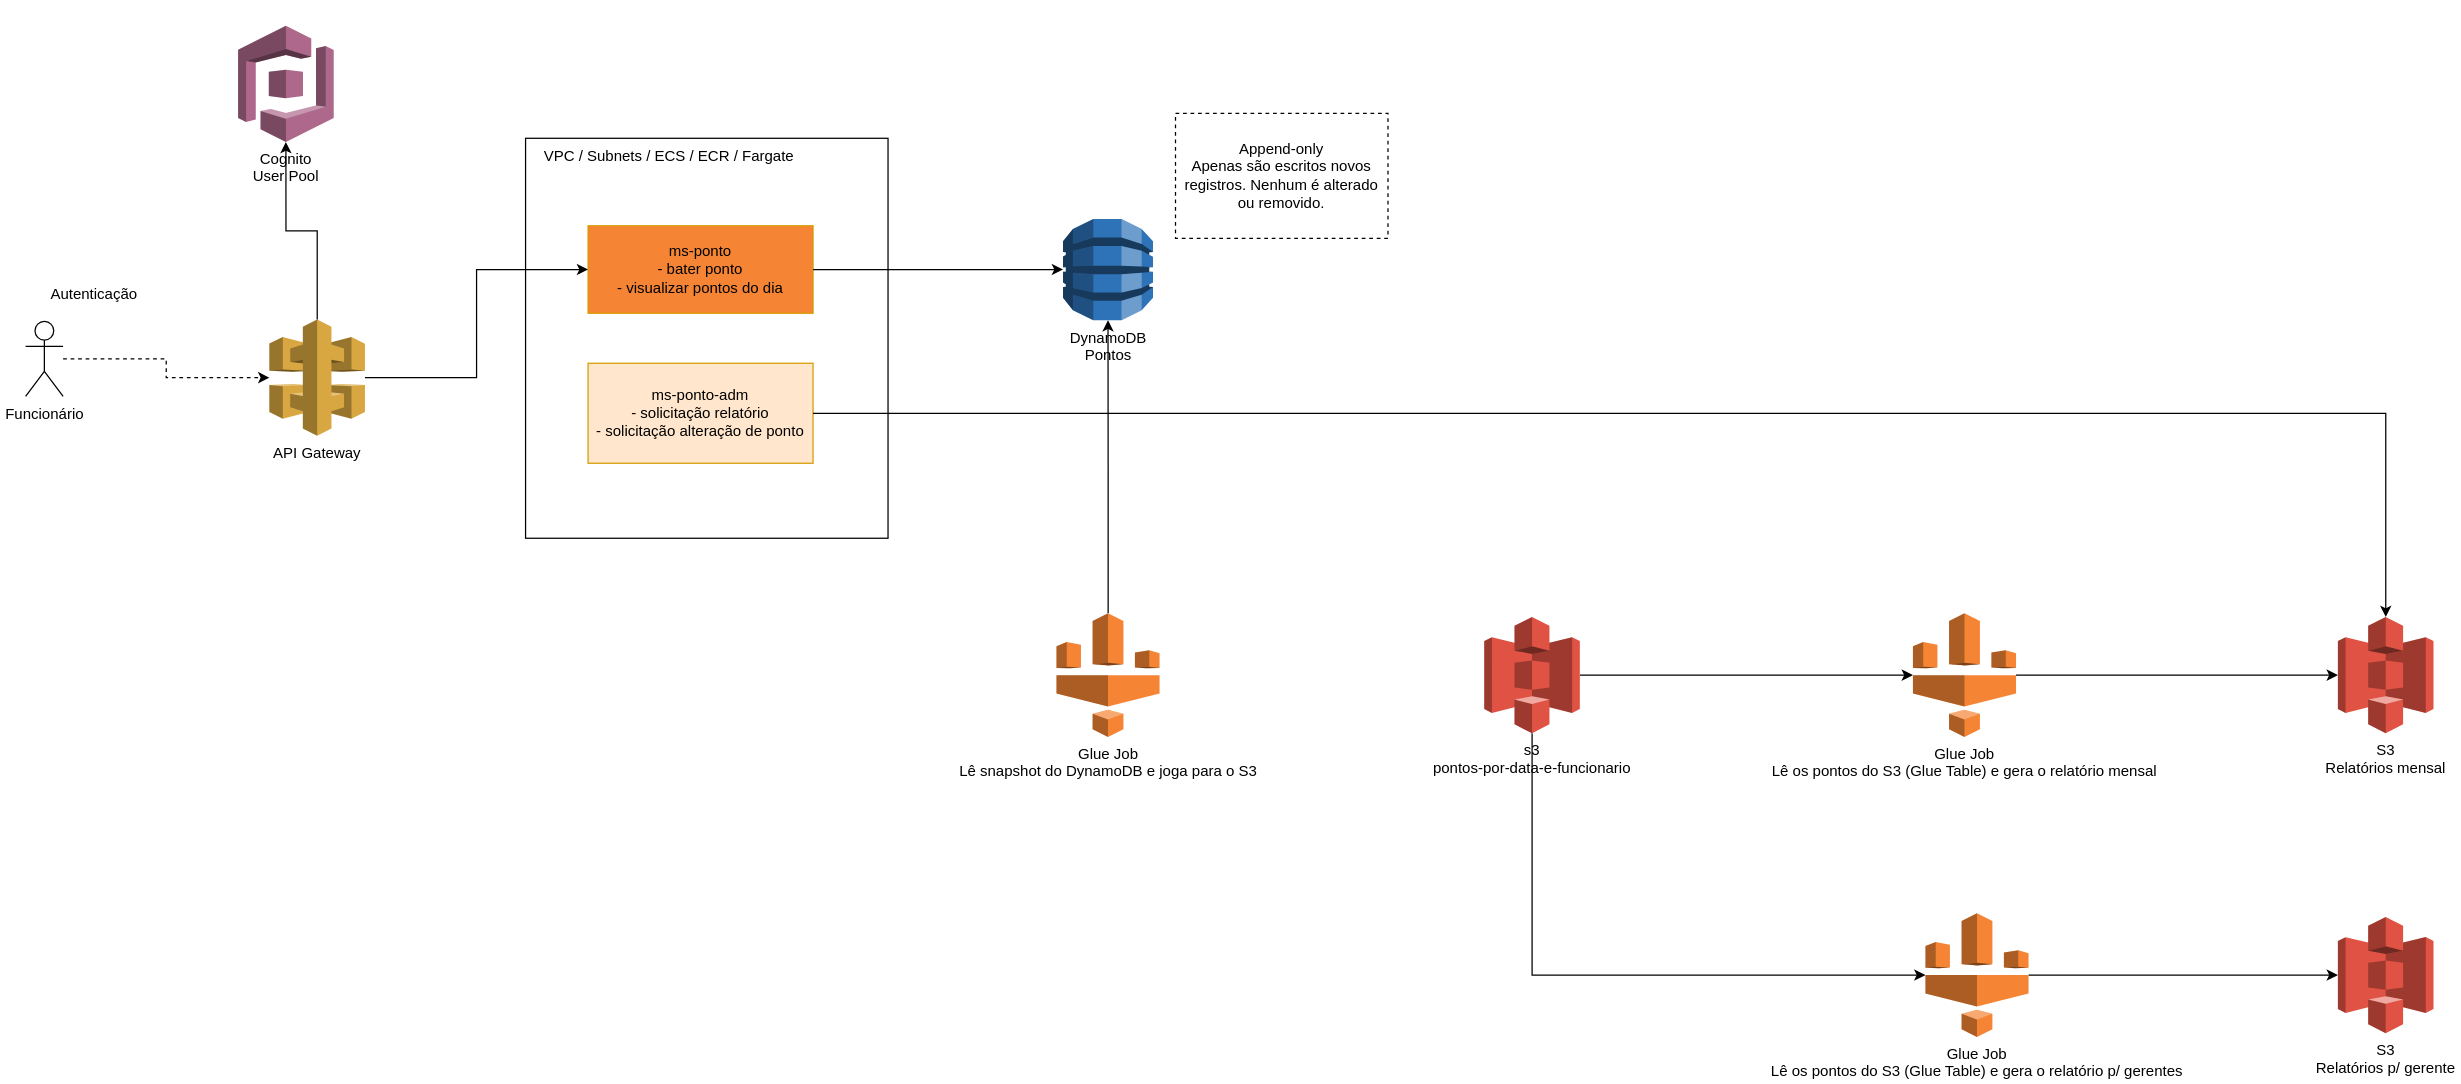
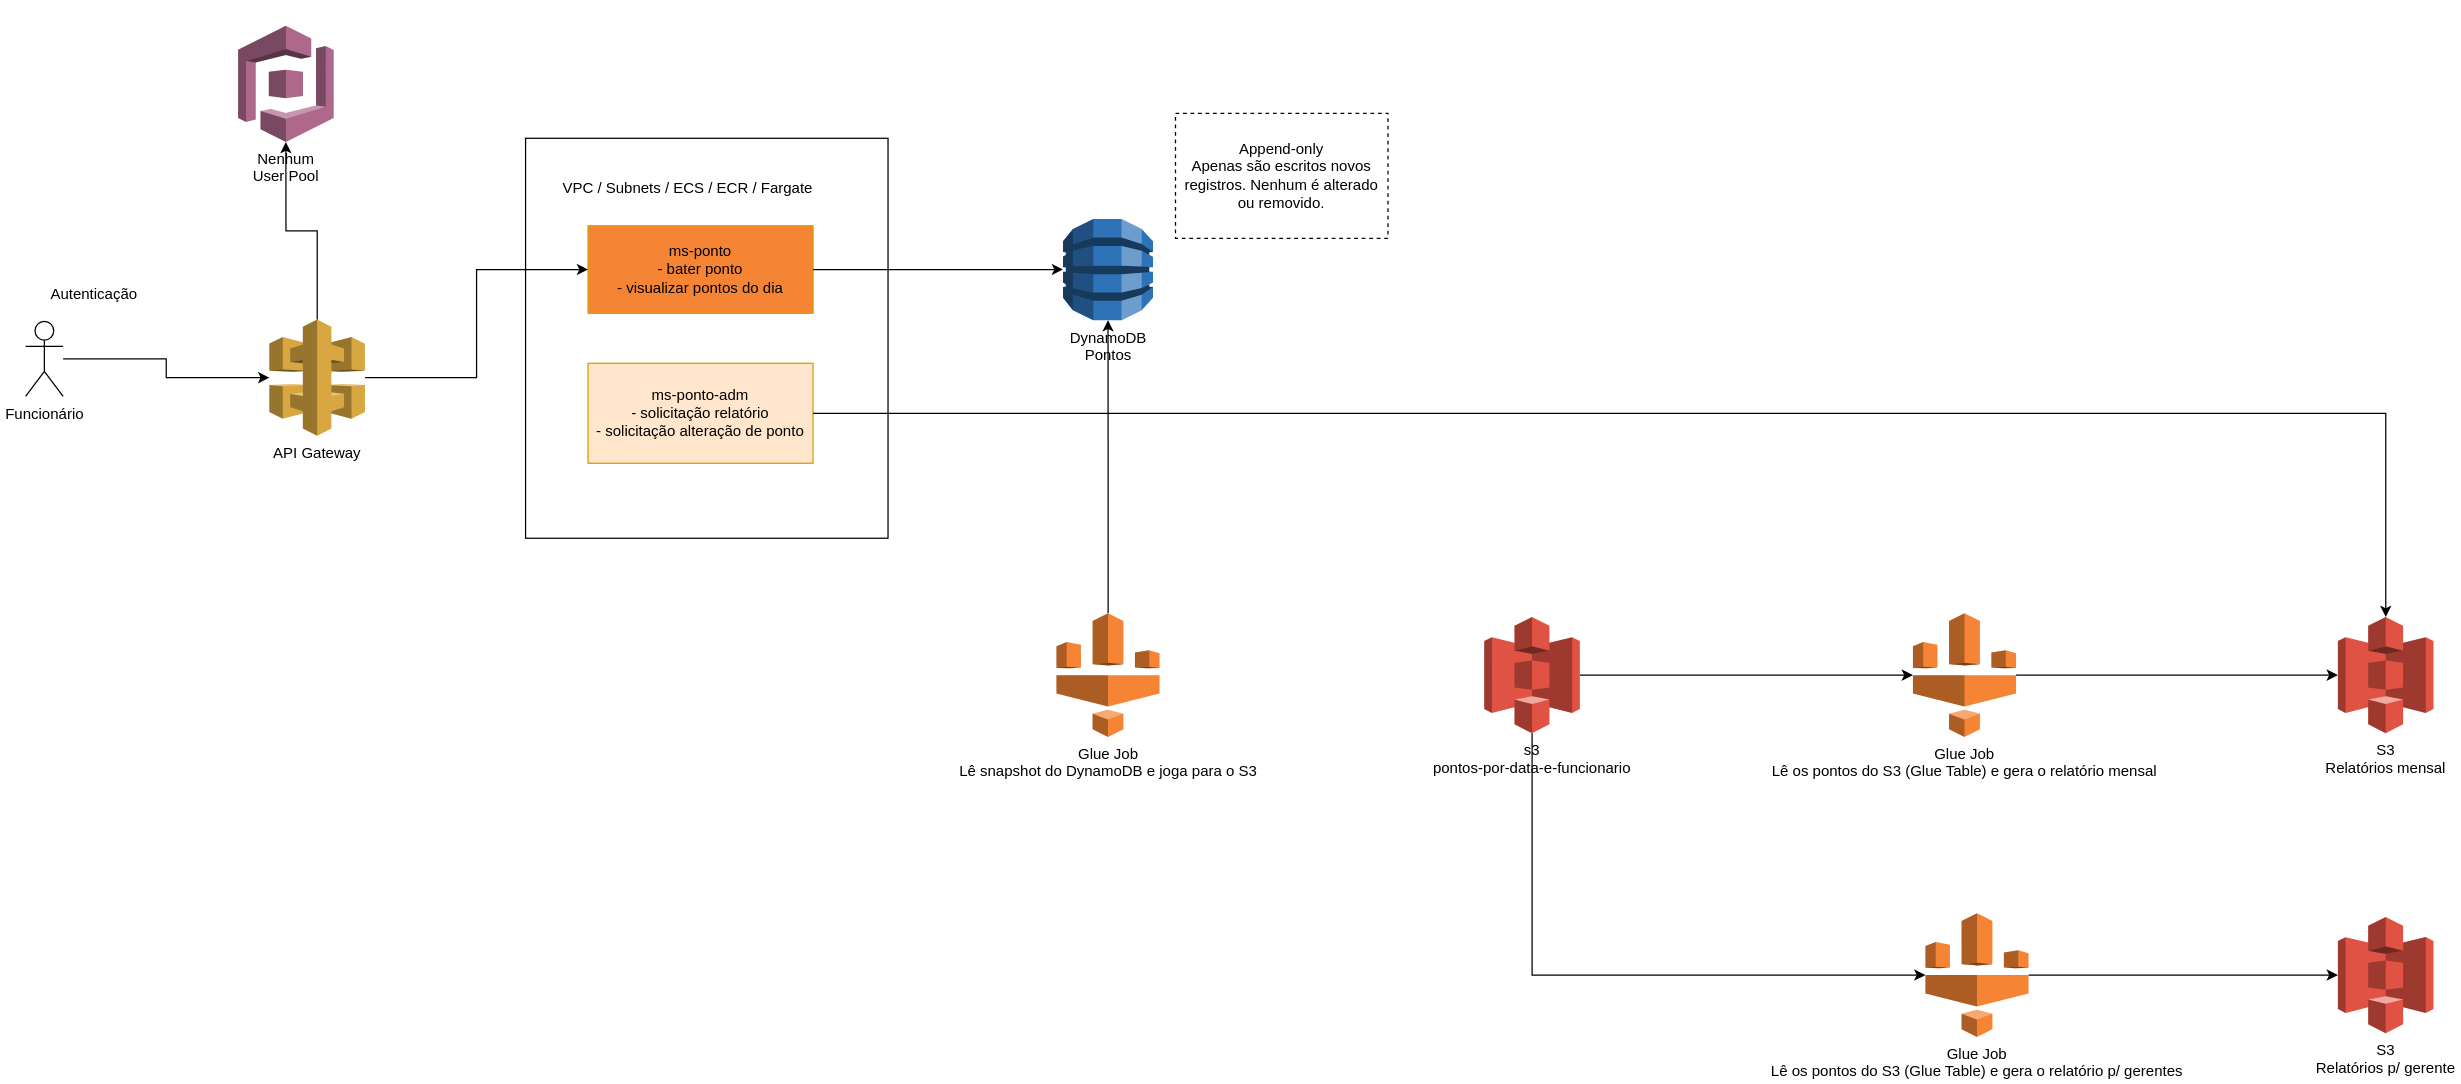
- <mxCell id="9" value="VPC / Subnets / ECS / ECR / Fargate" style="text;html=1;align=center;verticalAlign=middle;whiteSpace=wrap;rounded=0;" parent="7" vertex="1"><mxGeometry width="230" height="30" as="geometry" /></mxCell>
+ <mxCell id="9" value="VPC / Subnets / ECS / ECR / Fargate" style="text;html=1;align=center;verticalAlign=middle;whiteSpace=wrap;rounded=0;" parent="7" vertex="1"><mxGeometry x="15" y="25" width="230" height="30" as="geometry" /></mxCell>
- <mxCell id="5" value="Cognito&lt;div&gt;User Pool&lt;/div&gt;" style="outlineConnect=0;dashed=0;verticalLabelPosition=bottom;verticalAlign=top;align=center;html=1;shape=mxgraph.aws3.cognito;fillColor=#AD688B;gradientColor=none;" parent="1" vertex="1"><mxGeometry x="190" y="20" width="76.5" height="93" as="geometry" /></mxCell>
+ <mxCell id="5" value="Nenhum&lt;div&gt;User Pool&lt;/div&gt;" style="outlineConnect=0;dashed=0;verticalLabelPosition=bottom;verticalAlign=top;align=center;html=1;shape=mxgraph.aws3.cognito;fillColor=#AD688B;gradientColor=none;" parent="1" vertex="1"><mxGeometry x="190" y="20" width="76.5" height="93" as="geometry" /></mxCell>
- <mxCell id="2" style="edgeStyle=orthogonalEdgeStyle;rounded=0;orthogonalLoop=1;jettySize=auto;html=1;dashed=1;" parent="1" source="3" target="4" edge="1"><mxGeometry relative="1" as="geometry" /></mxCell>
+ <mxCell id="2" style="edgeStyle=orthogonalEdgeStyle;rounded=0;orthogonalLoop=1;jettySize=auto;html=1;" parent="1" source="3" target="4" edge="1"><mxGeometry relative="1" as="geometry" /></mxCell>
